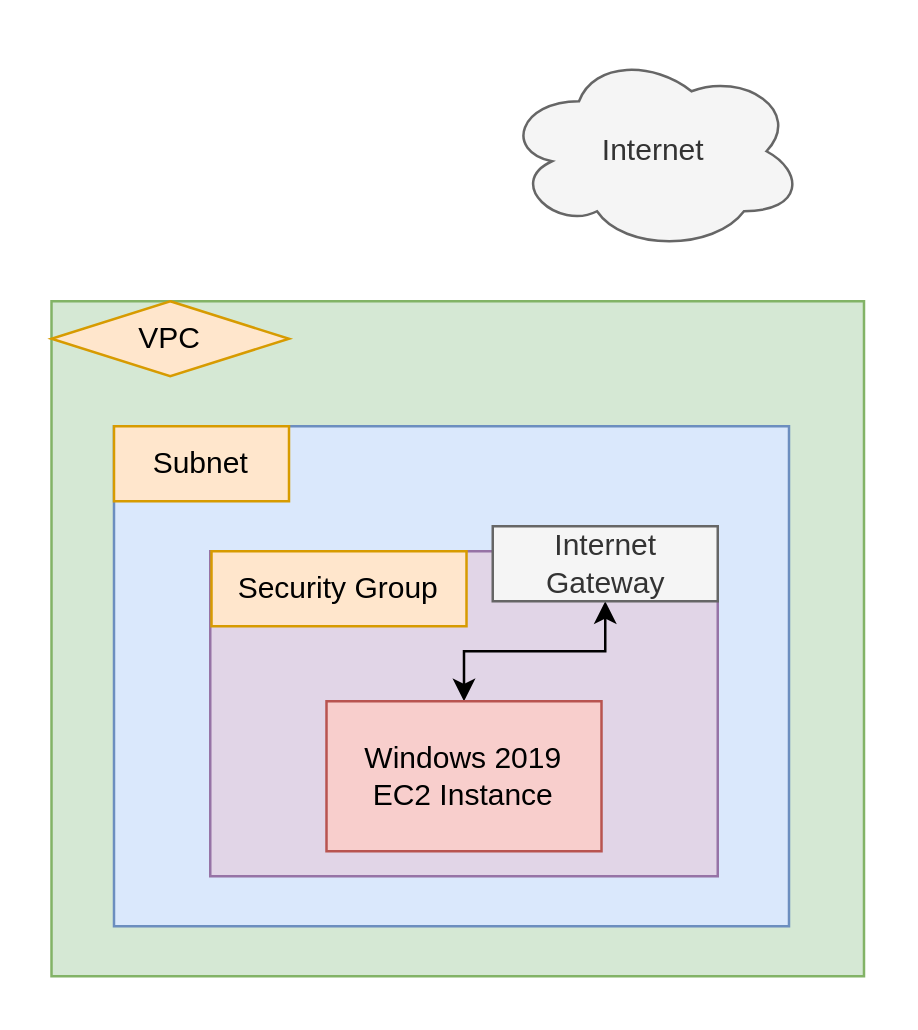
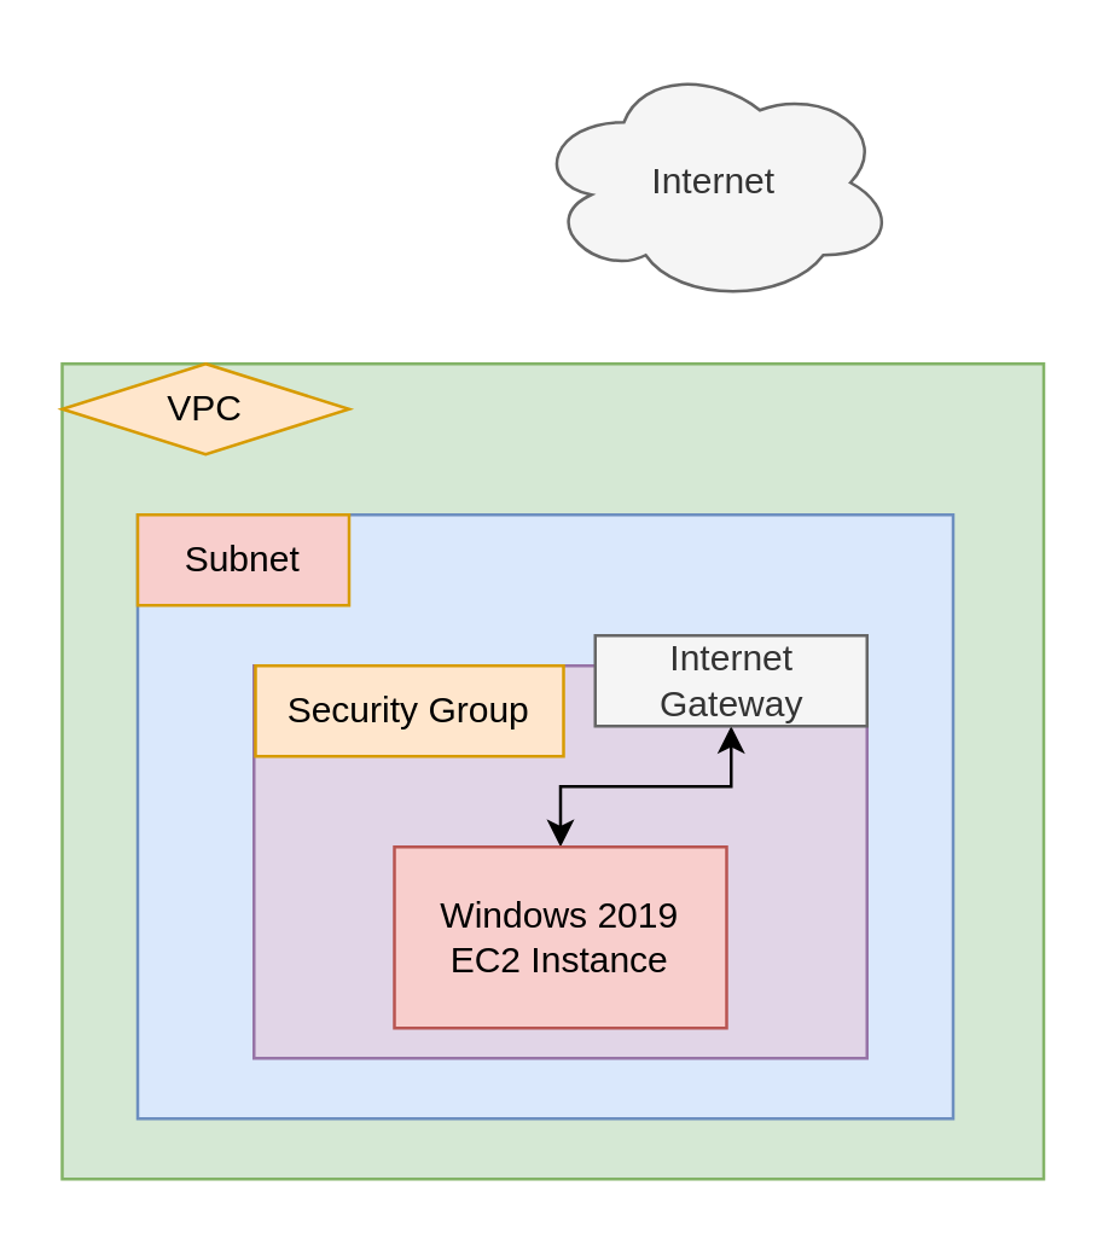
- <mxCell id="10" value="Internet" style="ellipse;shape=cloud;whiteSpace=wrap;html=1;fillColor=#f5f5f5;strokeColor=#666666;fontColor=#333333;" parent="1" vertex="1"><mxGeometry x="201" y="20" width="120" height="80" as="geometry" /></mxCell>
+ <mxCell id="10" value="Internet" style="ellipse;shape=cloud;whiteSpace=wrap;html=1;fillColor=#f5f5f5;strokeColor=#666666;fontColor=#333333;" parent="1" vertex="1"><mxGeometry x="176" y="20" width="120" height="80" as="geometry" /></mxCell>
- <mxCell id="9" value="Subnet" style="rounded=0;whiteSpace=wrap;html=1;fillColor=#ffe6cc;strokeColor=#d79b00;" parent="1" vertex="1"><mxGeometry x="45" y="170" width="70" height="30" as="geometry" /></mxCell>
+ <mxCell id="9" value="Subnet" style="rounded=0;whiteSpace=wrap;html=1;fillColor=#f8cecc;strokeColor=#d79b00;" parent="1" vertex="1"><mxGeometry x="45" y="170" width="70" height="30" as="geometry" /></mxCell>
